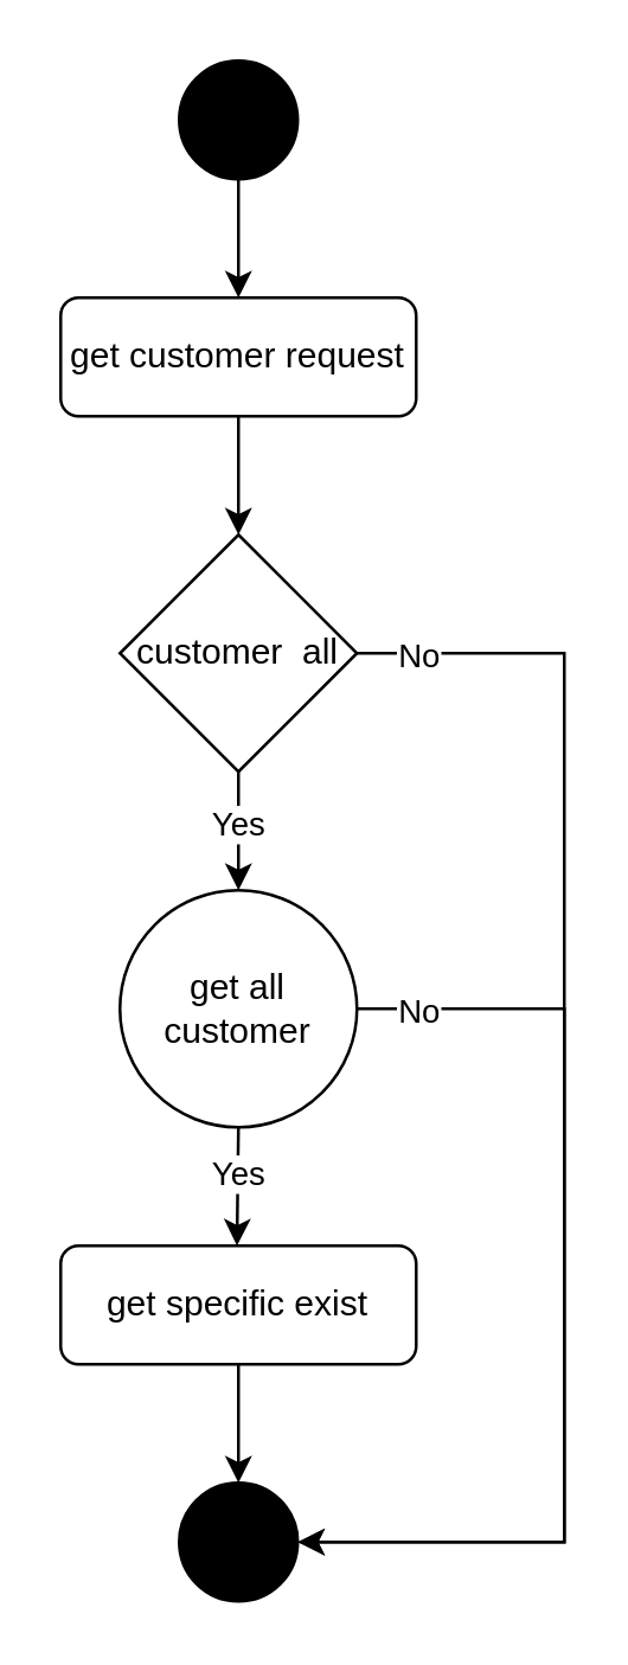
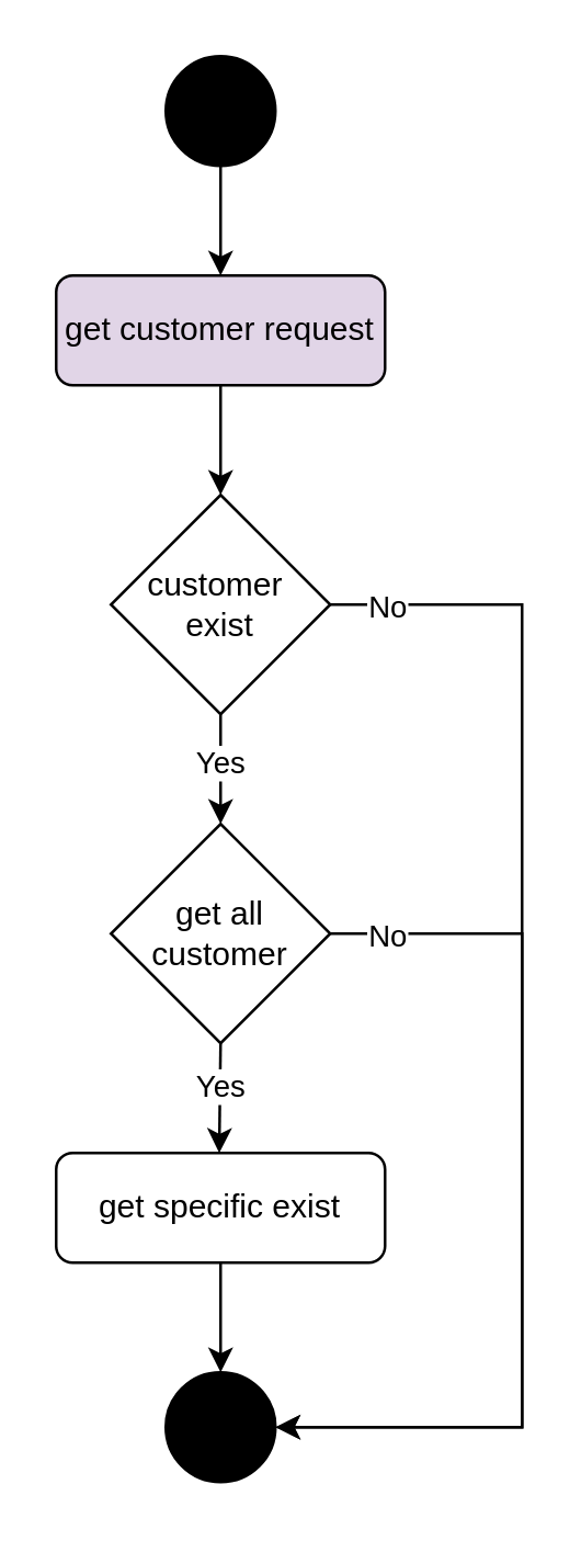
- <mxCell id="3" value="get customer request" style="rounded=1;whiteSpace=wrap;html=1;" vertex="1" parent="1"><mxGeometry x="20" y="100" width="120" height="40" as="geometry" /></mxCell>
+ <mxCell id="3" value="get customer request" style="rounded=1;whiteSpace=wrap;html=1;fillColor=#e1d5e7;" vertex="1" parent="1"><mxGeometry x="20" y="100" width="120" height="40" as="geometry" /></mxCell>
- <mxCell id="6" value="customer&amp;nbsp; all" style="rhombus;whiteSpace=wrap;html=1;" vertex="1" parent="1"><mxGeometry x="40" y="180" width="80" height="80" as="geometry" /></mxCell>
+ <mxCell id="6" value="customer&amp;nbsp; exist" style="rhombus;whiteSpace=wrap;html=1;" vertex="1" parent="1"><mxGeometry x="40" y="180" width="80" height="80" as="geometry" /></mxCell>
- <mxCell id="9" value="get all customer" style="ellipse;whiteSpace=wrap;html=1;" vertex="1" parent="1"><mxGeometry x="40" y="300" width="80" height="80" as="geometry" /></mxCell>
+ <mxCell id="9" value="get all customer" style="rhombus;whiteSpace=wrap;html=1;" vertex="1" parent="1"><mxGeometry x="40" y="300" width="80" height="80" as="geometry" /></mxCell>
